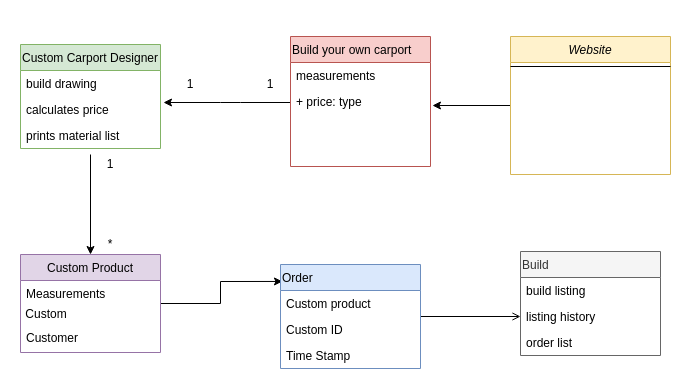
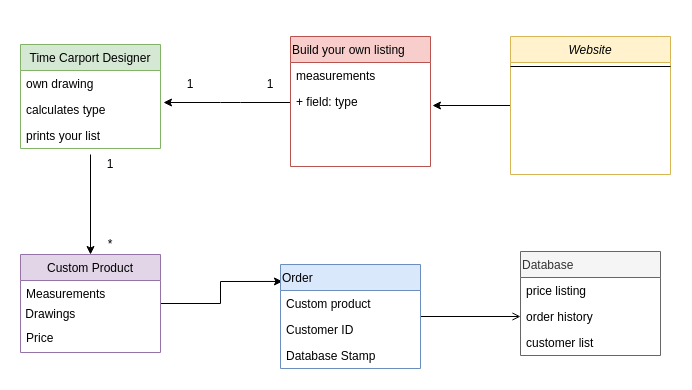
- <mxCell id="24" value="Build your own carport" style="swimlane;fontStyle=0;childLayout=stackLayout;horizontal=1;startSize=26;fillColor=#f8cecc;horizontalStack=0;resizeParent=1;resizeParentMax=0;resizeLast=0;collapsible=1;marginBottom=0;align=left;strokeColor=#b85450;" vertex="1" parent="1"><mxGeometry x="290" y="20" width="140" height="130" as="geometry" /></mxCell>
+ <mxCell id="24" value="Build your own listing" style="swimlane;fontStyle=0;childLayout=stackLayout;horizontal=1;startSize=26;fillColor=#f8cecc;horizontalStack=0;resizeParent=1;resizeParentMax=0;resizeLast=0;collapsible=1;marginBottom=0;align=left;strokeColor=#b85450;" vertex="1" parent="1"><mxGeometry x="290" y="20" width="140" height="130" as="geometry" /></mxCell>
- <mxCell id="5" value="Custom Carport Designer" style="swimlane;fontStyle=0;childLayout=stackLayout;horizontal=1;startSize=26;fillColor=#d5e8d4;horizontalStack=0;resizeParent=1;resizeParentMax=0;resizeLast=0;collapsible=1;marginBottom=0;strokeColor=#82b366;" vertex="1" parent="1"><mxGeometry x="20" y="28" width="140" height="104" as="geometry" /></mxCell>
+ <mxCell id="5" value="Time Carport Designer" style="swimlane;fontStyle=0;childLayout=stackLayout;horizontal=1;startSize=26;fillColor=#d5e8d4;horizontalStack=0;resizeParent=1;resizeParentMax=0;resizeLast=0;collapsible=1;marginBottom=0;strokeColor=#82b366;" vertex="1" parent="1"><mxGeometry x="20" y="28" width="140" height="104" as="geometry" /></mxCell>
- <mxCell id="6" value="build drawing" style="text;strokeColor=none;fillColor=none;align=left;verticalAlign=top;spacingLeft=4;spacingRight=4;overflow=hidden;rotatable=0;points=[[0,0.5],[1,0.5]];portConstraint=eastwest;" vertex="1" parent="5"><mxGeometry y="26" width="140" height="26" as="geometry" /></mxCell>
+ <mxCell id="6" value="own drawing" style="text;strokeColor=none;fillColor=none;align=left;verticalAlign=top;spacingLeft=4;spacingRight=4;overflow=hidden;rotatable=0;points=[[0,0.5],[1,0.5]];portConstraint=eastwest;" vertex="1" parent="5"><mxGeometry y="26" width="140" height="26" as="geometry" /></mxCell>
- <mxCell id="26" value="+ price: type" style="text;strokeColor=none;fillColor=none;align=left;verticalAlign=top;spacingLeft=4;spacingRight=4;overflow=hidden;rotatable=0;points=[[0,0.5],[1,0.5]];portConstraint=eastwest;" vertex="1" parent="24"><mxGeometry y="52" width="140" height="78" as="geometry" /></mxCell>
+ <mxCell id="26" value="+ field: type" style="text;strokeColor=none;fillColor=none;align=left;verticalAlign=top;spacingLeft=4;spacingRight=4;overflow=hidden;rotatable=0;points=[[0,0.5],[1,0.5]];portConstraint=eastwest;" vertex="1" parent="24"><mxGeometry y="52" width="140" height="78" as="geometry" /></mxCell>
- <mxCell id="7" value="calculates price" style="text;strokeColor=none;fillColor=none;align=left;verticalAlign=top;spacingLeft=4;spacingRight=4;overflow=hidden;rotatable=0;points=[[0,0.5],[1,0.5]];portConstraint=eastwest;" vertex="1" parent="5"><mxGeometry y="52" width="140" height="26" as="geometry" /></mxCell>
+ <mxCell id="7" value="calculates type" style="text;strokeColor=none;fillColor=none;align=left;verticalAlign=top;spacingLeft=4;spacingRight=4;overflow=hidden;rotatable=0;points=[[0,0.5],[1,0.5]];portConstraint=eastwest;" vertex="1" parent="5"><mxGeometry y="52" width="140" height="26" as="geometry" /></mxCell>
- <mxCell id="8" value="prints material list" style="text;strokeColor=none;fillColor=none;align=left;verticalAlign=top;spacingLeft=4;spacingRight=4;overflow=hidden;rotatable=0;points=[[0,0.5],[1,0.5]];portConstraint=eastwest;" vertex="1" parent="5"><mxGeometry y="78" width="140" height="26" as="geometry" /></mxCell>
+ <mxCell id="8" value="prints your list" style="text;strokeColor=none;fillColor=none;align=left;verticalAlign=top;spacingLeft=4;spacingRight=4;overflow=hidden;rotatable=0;points=[[0,0.5],[1,0.5]];portConstraint=eastwest;" vertex="1" parent="5"><mxGeometry y="78" width="140" height="26" as="geometry" /></mxCell>
- <mxCell id="20" value="Build" style="swimlane;fontStyle=0;childLayout=stackLayout;horizontal=1;startSize=26;fillColor=#f5f5f5;horizontalStack=0;resizeParent=1;resizeParentMax=0;resizeLast=0;collapsible=1;marginBottom=0;align=left;strokeColor=#666666;fontColor=#333333;" vertex="1" parent="1"><mxGeometry x="520" y="235" width="140" height="104" as="geometry" /></mxCell>
+ <mxCell id="20" value="Database" style="swimlane;fontStyle=0;childLayout=stackLayout;horizontal=1;startSize=26;fillColor=#f5f5f5;horizontalStack=0;resizeParent=1;resizeParentMax=0;resizeLast=0;collapsible=1;marginBottom=0;align=left;strokeColor=#666666;fontColor=#333333;" vertex="1" parent="1"><mxGeometry x="520" y="235" width="140" height="104" as="geometry" /></mxCell>
- <mxCell id="21" value="build listing" style="text;strokeColor=none;fillColor=none;align=left;verticalAlign=top;spacingLeft=4;spacingRight=4;overflow=hidden;rotatable=0;points=[[0,0.5],[1,0.5]];portConstraint=eastwest;" vertex="1" parent="20"><mxGeometry y="26" width="140" height="26" as="geometry" /></mxCell>
+ <mxCell id="21" value="price listing" style="text;strokeColor=none;fillColor=none;align=left;verticalAlign=top;spacingLeft=4;spacingRight=4;overflow=hidden;rotatable=0;points=[[0,0.5],[1,0.5]];portConstraint=eastwest;" vertex="1" parent="20"><mxGeometry y="26" width="140" height="26" as="geometry" /></mxCell>
- <mxCell id="13" value="&amp;nbsp;Custom" style="text;html=1;strokeColor=none;fillColor=none;align=left;verticalAlign=middle;whiteSpace=wrap;rounded=0;" vertex="1" parent="11"><mxGeometry y="50" width="140" height="20" as="geometry" /></mxCell>
+ <mxCell id="13" value="&amp;nbsp;Drawings" style="text;html=1;strokeColor=none;fillColor=none;align=left;verticalAlign=middle;whiteSpace=wrap;rounded=0;" vertex="1" parent="11"><mxGeometry y="50" width="140" height="20" as="geometry" /></mxCell>
- <mxCell id="22" value="listing history" style="text;strokeColor=none;fillColor=none;align=left;verticalAlign=top;spacingLeft=4;spacingRight=4;overflow=hidden;rotatable=0;points=[[0,0.5],[1,0.5]];portConstraint=eastwest;" vertex="1" parent="20"><mxGeometry y="52" width="140" height="26" as="geometry" /></mxCell>
+ <mxCell id="22" value="order history" style="text;strokeColor=none;fillColor=none;align=left;verticalAlign=top;spacingLeft=4;spacingRight=4;overflow=hidden;rotatable=0;points=[[0,0.5],[1,0.5]];portConstraint=eastwest;" vertex="1" parent="20"><mxGeometry y="52" width="140" height="26" as="geometry" /></mxCell>
- <mxCell id="30" value="Custom ID" style="text;strokeColor=none;fillColor=none;align=left;verticalAlign=top;spacingLeft=4;spacingRight=4;overflow=hidden;rotatable=0;points=[[0,0.5],[1,0.5]];portConstraint=eastwest;" vertex="1" parent="28"><mxGeometry y="52" width="140" height="26" as="geometry" /></mxCell>
+ <mxCell id="30" value="Customer ID" style="text;strokeColor=none;fillColor=none;align=left;verticalAlign=top;spacingLeft=4;spacingRight=4;overflow=hidden;rotatable=0;points=[[0,0.5],[1,0.5]];portConstraint=eastwest;" vertex="1" parent="28"><mxGeometry y="52" width="140" height="26" as="geometry" /></mxCell>
- <mxCell id="14" value="Customer" style="text;strokeColor=none;fillColor=none;align=left;verticalAlign=top;spacingLeft=4;spacingRight=4;overflow=hidden;rotatable=0;points=[[0,0.5],[1,0.5]];portConstraint=eastwest;" vertex="1" parent="11"><mxGeometry y="70" width="140" height="28" as="geometry" /></mxCell>
+ <mxCell id="14" value="Price" style="text;strokeColor=none;fillColor=none;align=left;verticalAlign=top;spacingLeft=4;spacingRight=4;overflow=hidden;rotatable=0;points=[[0,0.5],[1,0.5]];portConstraint=eastwest;" vertex="1" parent="11"><mxGeometry y="70" width="140" height="28" as="geometry" /></mxCell>
- <mxCell id="23" value="order list" style="text;strokeColor=none;fillColor=none;align=left;verticalAlign=top;spacingLeft=4;spacingRight=4;overflow=hidden;rotatable=0;points=[[0,0.5],[1,0.5]];portConstraint=eastwest;" vertex="1" parent="20"><mxGeometry y="78" width="140" height="26" as="geometry" /></mxCell>
+ <mxCell id="23" value="customer list" style="text;strokeColor=none;fillColor=none;align=left;verticalAlign=top;spacingLeft=4;spacingRight=4;overflow=hidden;rotatable=0;points=[[0,0.5],[1,0.5]];portConstraint=eastwest;" vertex="1" parent="20"><mxGeometry y="78" width="140" height="26" as="geometry" /></mxCell>
- <mxCell id="31" value="Time Stamp" style="text;strokeColor=none;fillColor=none;align=left;verticalAlign=top;spacingLeft=4;spacingRight=4;overflow=hidden;rotatable=0;points=[[0,0.5],[1,0.5]];portConstraint=eastwest;" vertex="1" parent="28"><mxGeometry y="78" width="140" height="26" as="geometry" /></mxCell>
+ <mxCell id="31" value="Database Stamp" style="text;strokeColor=none;fillColor=none;align=left;verticalAlign=top;spacingLeft=4;spacingRight=4;overflow=hidden;rotatable=0;points=[[0,0.5],[1,0.5]];portConstraint=eastwest;" vertex="1" parent="28"><mxGeometry y="78" width="140" height="26" as="geometry" /></mxCell>
